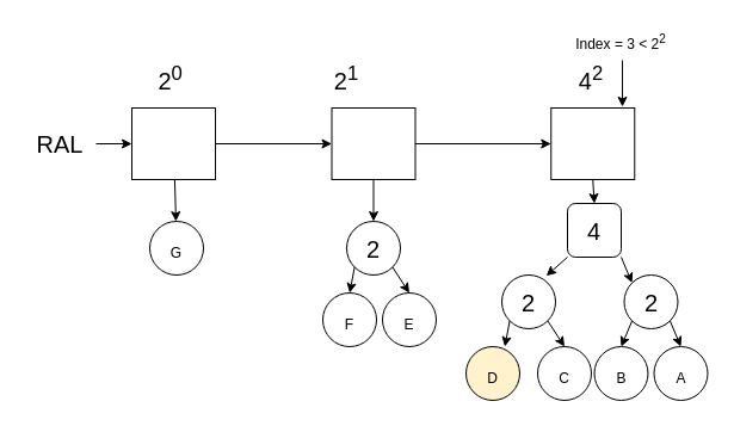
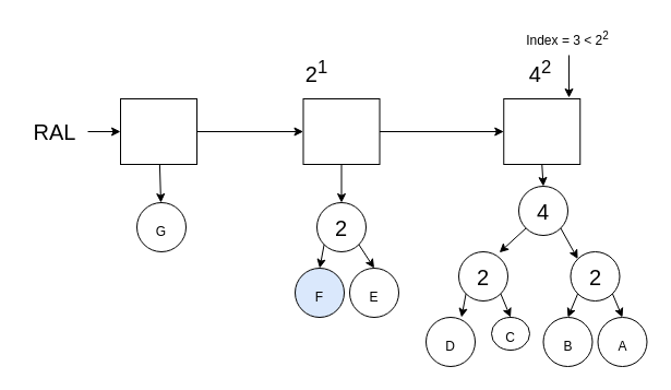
- <mxCell id="11" value="2&lt;sup&gt;0&amp;nbsp;&lt;/sup&gt;" style="text;html=1;strokeColor=none;fillColor=none;align=center;verticalAlign=middle;whiteSpace=wrap;rounded=0;fontSize=20;" parent="1" vertex="1"><mxGeometry x="115" y="50" width="60" height="30" as="geometry" /></mxCell>
- <mxCell id="15" value="4" style="whiteSpace=wrap;html=1;aspect=fixed;fontSize=20;rounded=1;" parent="1" vertex="1"><mxGeometry x="475" y="170" width="45" height="45" as="geometry" /></mxCell>
+ <mxCell id="15" value="4" style="ellipse;whiteSpace=wrap;html=1;aspect=fixed;fontSize=20;" parent="1" vertex="1"><mxGeometry x="475" y="170" width="45" height="45" as="geometry" /></mxCell>
- <mxCell id="32" value="&lt;font style=&quot;font-size: 12px&quot;&gt;F&lt;/font&gt;" style="ellipse;whiteSpace=wrap;html=1;aspect=fixed;fontSize=20;" parent="1" vertex="1"><mxGeometry x="270" y="245" width="45" height="45" as="geometry" /></mxCell>
+ <mxCell id="32" value="&lt;font style=&quot;font-size: 12px&quot;&gt;F&lt;/font&gt;" style="ellipse;whiteSpace=wrap;html=1;aspect=fixed;fontSize=20;fillColor=#dae8fc;" parent="1" vertex="1"><mxGeometry x="270" y="245" width="45" height="45" as="geometry" /></mxCell>
- <mxCell id="22" value="&lt;font style=&quot;font-size: 12px&quot;&gt;D&lt;/font&gt;" style="ellipse;whiteSpace=wrap;html=1;aspect=fixed;fontSize=20;fillColor=#fff2cc;" parent="1" vertex="1"><mxGeometry x="390" y="290" width="45" height="45" as="geometry" /></mxCell>
+ <mxCell id="22" value="&lt;font style=&quot;font-size: 12px&quot;&gt;D&lt;/font&gt;" style="ellipse;whiteSpace=wrap;html=1;aspect=fixed;fontSize=20;" parent="1" vertex="1"><mxGeometry x="390" y="290" width="45" height="45" as="geometry" /></mxCell>
- <mxCell id="23" value="&lt;font style=&quot;font-size: 12px&quot;&gt;C&lt;/font&gt;" style="ellipse;whiteSpace=wrap;html=1;aspect=fixed;fontSize=20;" parent="1" vertex="1"><mxGeometry x="450" y="290" width="45" height="45" as="geometry" /></mxCell>
+ <mxCell id="23" value="&lt;font style=&quot;font-size: 12px&quot;&gt;C&lt;/font&gt;" style="ellipse;whiteSpace=wrap;html=1;aspect=fixed;fontSize=20;" parent="1" vertex="1"><mxGeometry x="450" y="290" width="35" height="30" as="geometry" /></mxCell>
